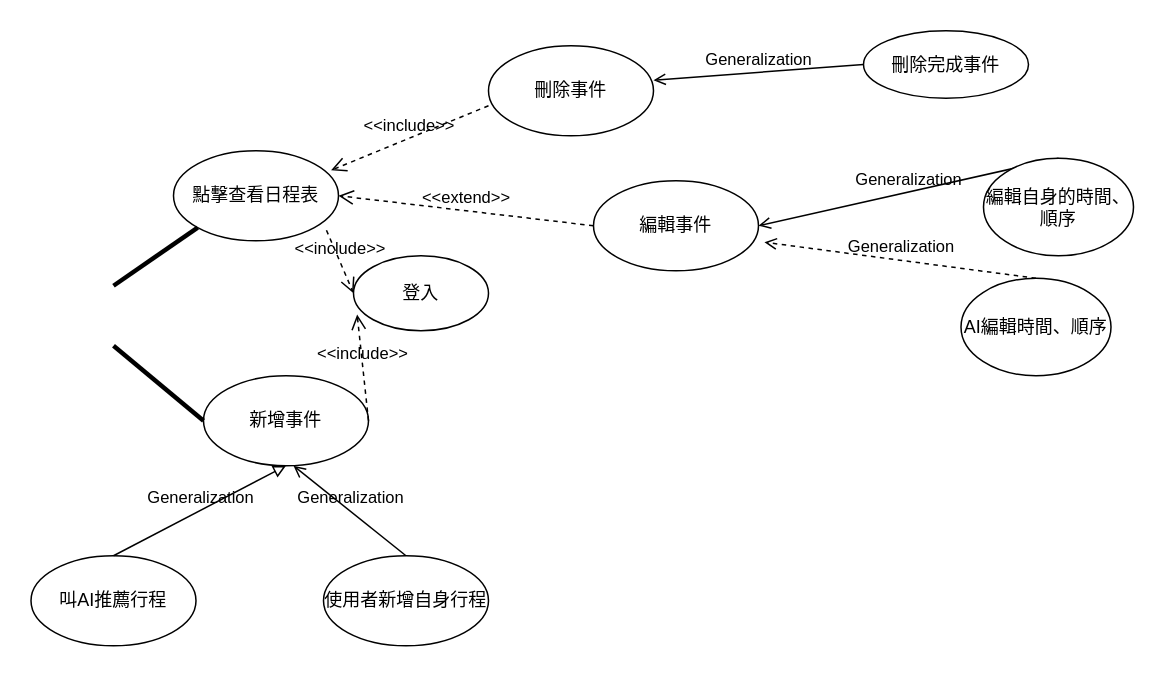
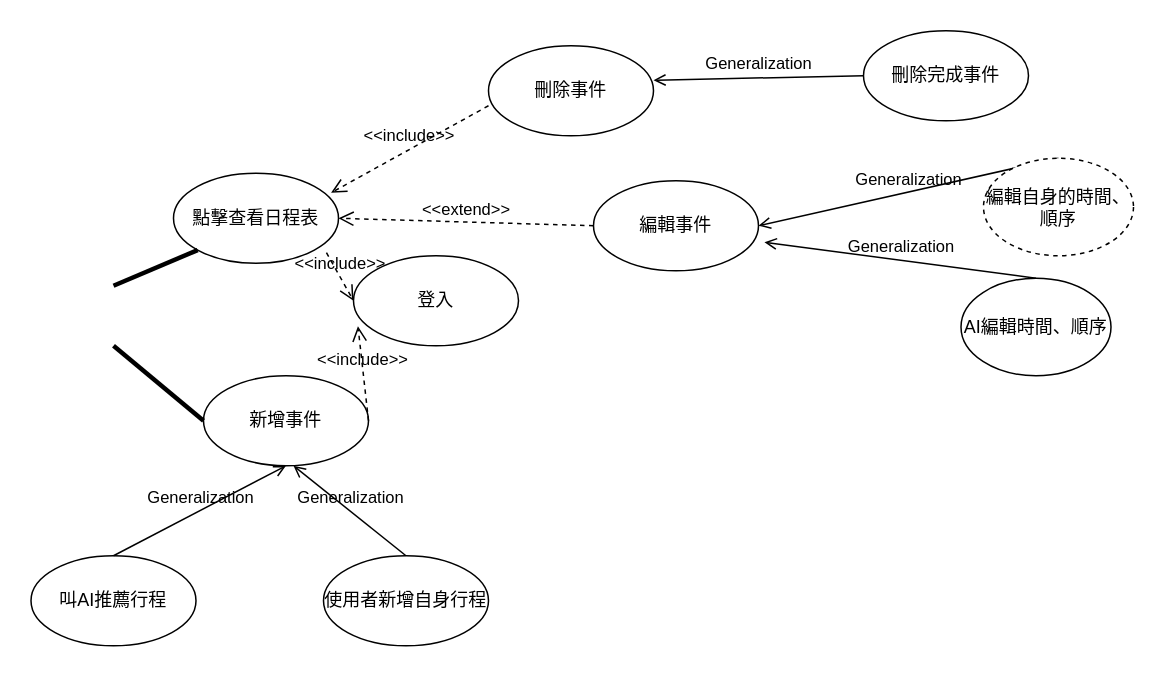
- <mxCell id="6" value="&lt;div&gt;刪除完成事件&lt;/div&gt;" style="ellipse;html=1;whiteSpace=wrap;" parent="1" vertex="1"><mxGeometry x="575" y="20" width="110" height="45" as="geometry" /></mxCell>
+ <mxCell id="6" value="&lt;div&gt;刪除完成事件&lt;/div&gt;" style="ellipse;html=1;whiteSpace=wrap;" parent="1" vertex="1"><mxGeometry x="575" y="20" width="110" height="60" as="geometry" /></mxCell>
- <mxCell id="2" value="點擊查看日程表" style="ellipse;html=1;whiteSpace=wrap;" parent="1" vertex="1"><mxGeometry x="115" y="100" width="110" height="60" as="geometry" /></mxCell>
+ <mxCell id="2" value="點擊查看日程表" style="ellipse;html=1;whiteSpace=wrap;" parent="1" vertex="1"><mxGeometry x="115" y="115" width="110" height="60" as="geometry" /></mxCell>
- <mxCell id="17" value="編輯自身的時間、順序" style="ellipse;html=1;whiteSpace=wrap;" parent="1" vertex="1"><mxGeometry x="655" y="105" width="100" height="65" as="geometry" /></mxCell>
+ <mxCell id="17" value="編輯自身的時間、順序" style="ellipse;html=1;whiteSpace=wrap;dashed=1;" parent="1" vertex="1"><mxGeometry x="655" y="105" width="100" height="65" as="geometry" /></mxCell>
- <mxCell id="21" value="Generalization" style="html=1;verticalAlign=bottom;labelBackgroundColor=none;endArrow=open;endFill=0;rounded=0;entryX=1.036;entryY=0.683;entryDx=0;entryDy=0;exitX=0.5;exitY=0;exitDx=0;exitDy=0;entryPerimeter=0;dashed=1;" edge="1" parent="1" source="22" target="14"><mxGeometry width="160" relative="1" as="geometry"><mxPoint x="530" y="505" as="sourcePoint" /><mxPoint x="505" y="225" as="targetPoint" /></mxGeometry></mxCell>
+ <mxCell id="21" value="Generalization" style="html=1;verticalAlign=bottom;labelBackgroundColor=none;endArrow=open;endFill=0;rounded=0;entryX=1.036;entryY=0.683;entryDx=0;entryDy=0;exitX=0.5;exitY=0;exitDx=0;exitDy=0;entryPerimeter=0;" edge="1" parent="1" source="22" target="14"><mxGeometry width="160" relative="1" as="geometry"><mxPoint x="530" y="505" as="sourcePoint" /><mxPoint x="505" y="225" as="targetPoint" /></mxGeometry></mxCell>
- <mxCell id="13" value="登入" style="ellipse;html=1;whiteSpace=wrap;" parent="1" vertex="1"><mxGeometry x="235" y="170" width="90" height="50" as="geometry" /></mxCell>
+ <mxCell id="13" value="登入" style="ellipse;html=1;whiteSpace=wrap;" parent="1" vertex="1"><mxGeometry x="235" y="170" width="110" height="60" as="geometry" /></mxCell>
- <mxCell id="18" value="Generalization" style="html=1;verticalAlign=bottom;labelBackgroundColor=none;endArrow=block;endFill=0;rounded=0;entryX=0.5;entryY=1;entryDx=0;entryDy=0;exitX=0.5;exitY=0;exitDx=0;exitDy=0;" edge="1" parent="1" source="8" target="9"><mxGeometry width="160" relative="1" as="geometry"><mxPoint x="235" y="400" as="sourcePoint" /><mxPoint x="235" y="320" as="targetPoint" /></mxGeometry></mxCell>
+ <mxCell id="18" value="Generalization" style="html=1;verticalAlign=bottom;labelBackgroundColor=none;endArrow=open;endFill=0;rounded=0;entryX=0.5;entryY=1;entryDx=0;entryDy=0;exitX=0.5;exitY=0;exitDx=0;exitDy=0;" edge="1" parent="1" source="8" target="9"><mxGeometry width="160" relative="1" as="geometry"><mxPoint x="235" y="400" as="sourcePoint" /><mxPoint x="235" y="320" as="targetPoint" /></mxGeometry></mxCell>
